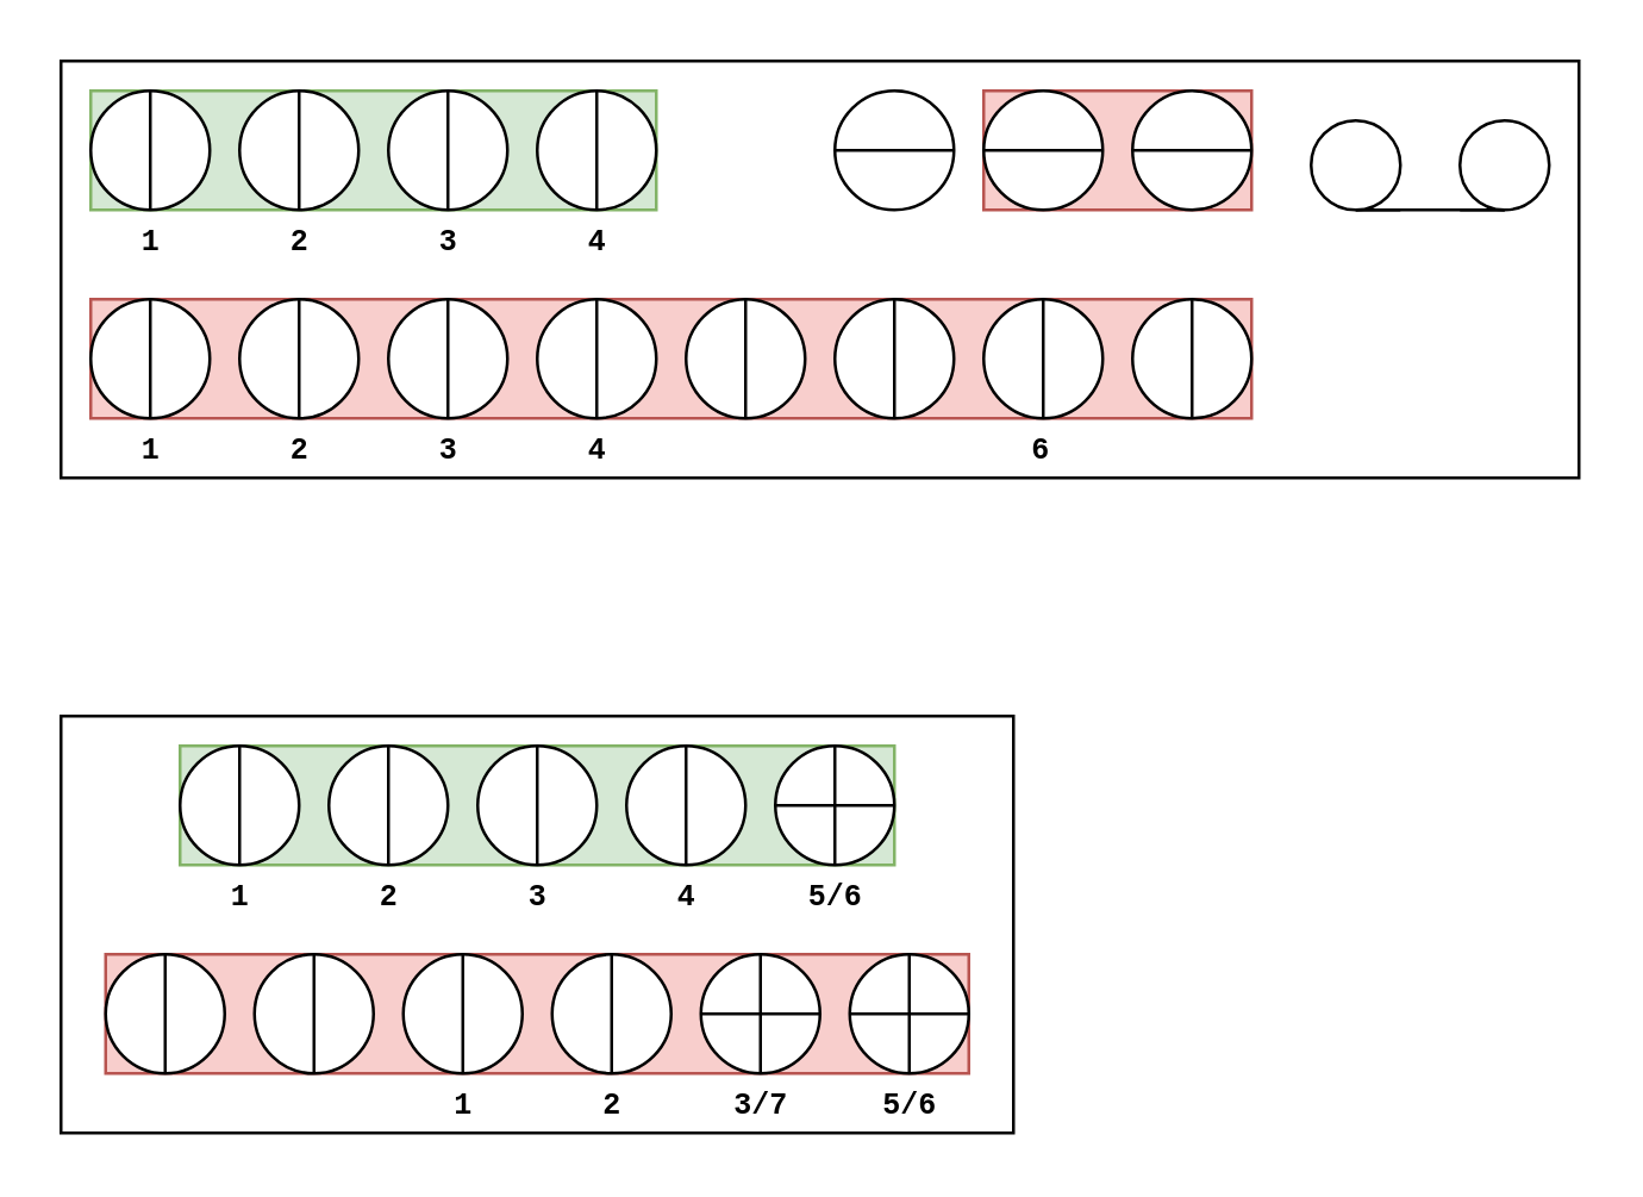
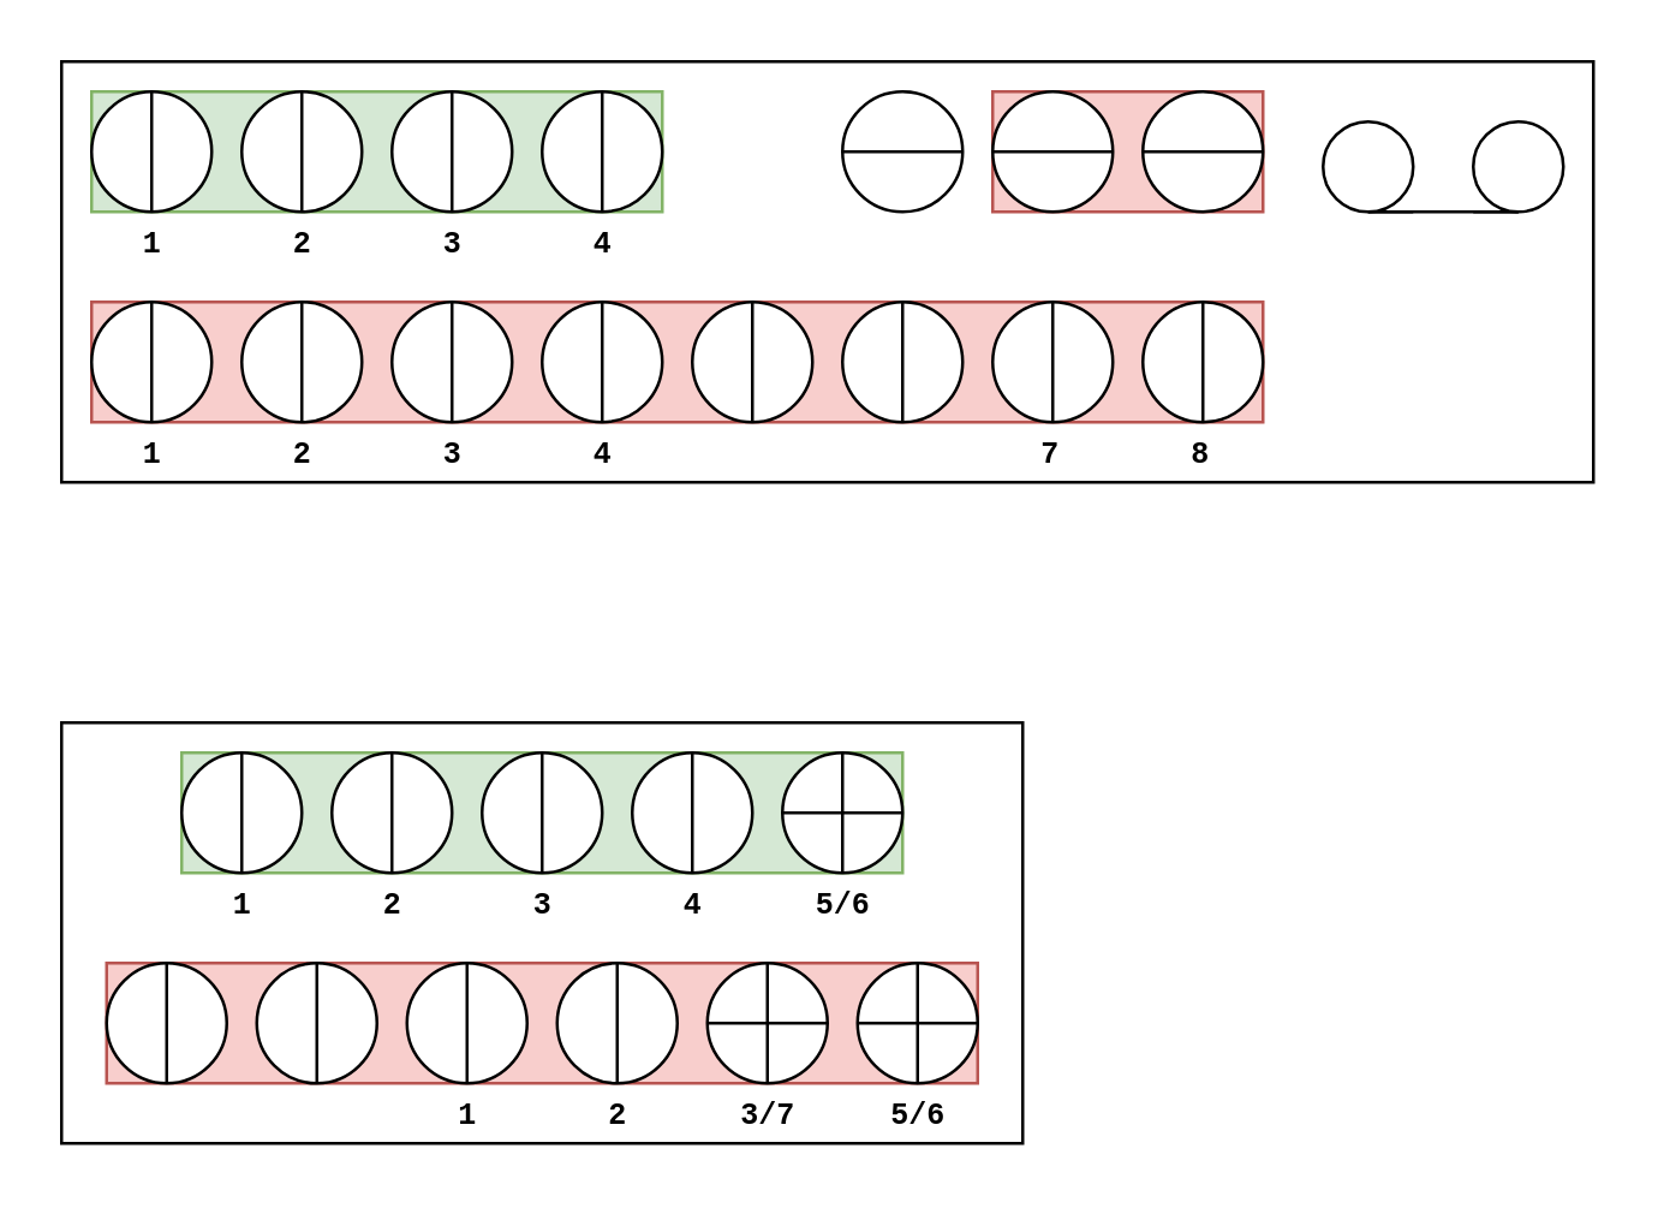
- <mxCell id="37" value="&lt;font style=&quot;font-size: 10px&quot; face=&quot;Courier New&quot;&gt;&lt;b&gt;6&lt;/b&gt;&lt;/font&gt;" style="text;html=1;resizable=0;autosize=1;align=center;verticalAlign=middle;points=[];fillColor=none;strokeColor=none;rounded=0;" vertex="1" parent="23"><mxGeometry x="309" y="40" width="20" height="20" as="geometry" /></mxCell>
+ <mxCell id="37" value="&lt;font style=&quot;font-size: 10px&quot; face=&quot;Courier New&quot;&gt;&lt;b&gt;7&lt;/b&gt;&lt;/font&gt;" style="text;html=1;resizable=0;autosize=1;align=center;verticalAlign=middle;points=[];fillColor=none;strokeColor=none;rounded=0;" vertex="1" parent="23"><mxGeometry x="309" y="40" width="20" height="20" as="geometry" /></mxCell>
+ <mxCell id="38" value="&lt;font style=&quot;font-size: 10px&quot; face=&quot;Courier New&quot;&gt;&lt;b&gt;8&lt;/b&gt;&lt;/font&gt;" style="text;html=1;resizable=0;autosize=1;align=center;verticalAlign=middle;points=[];fillColor=none;strokeColor=none;rounded=0;" vertex="1" parent="23"><mxGeometry x="359" y="40" width="20" height="20" as="geometry" /></mxCell>
